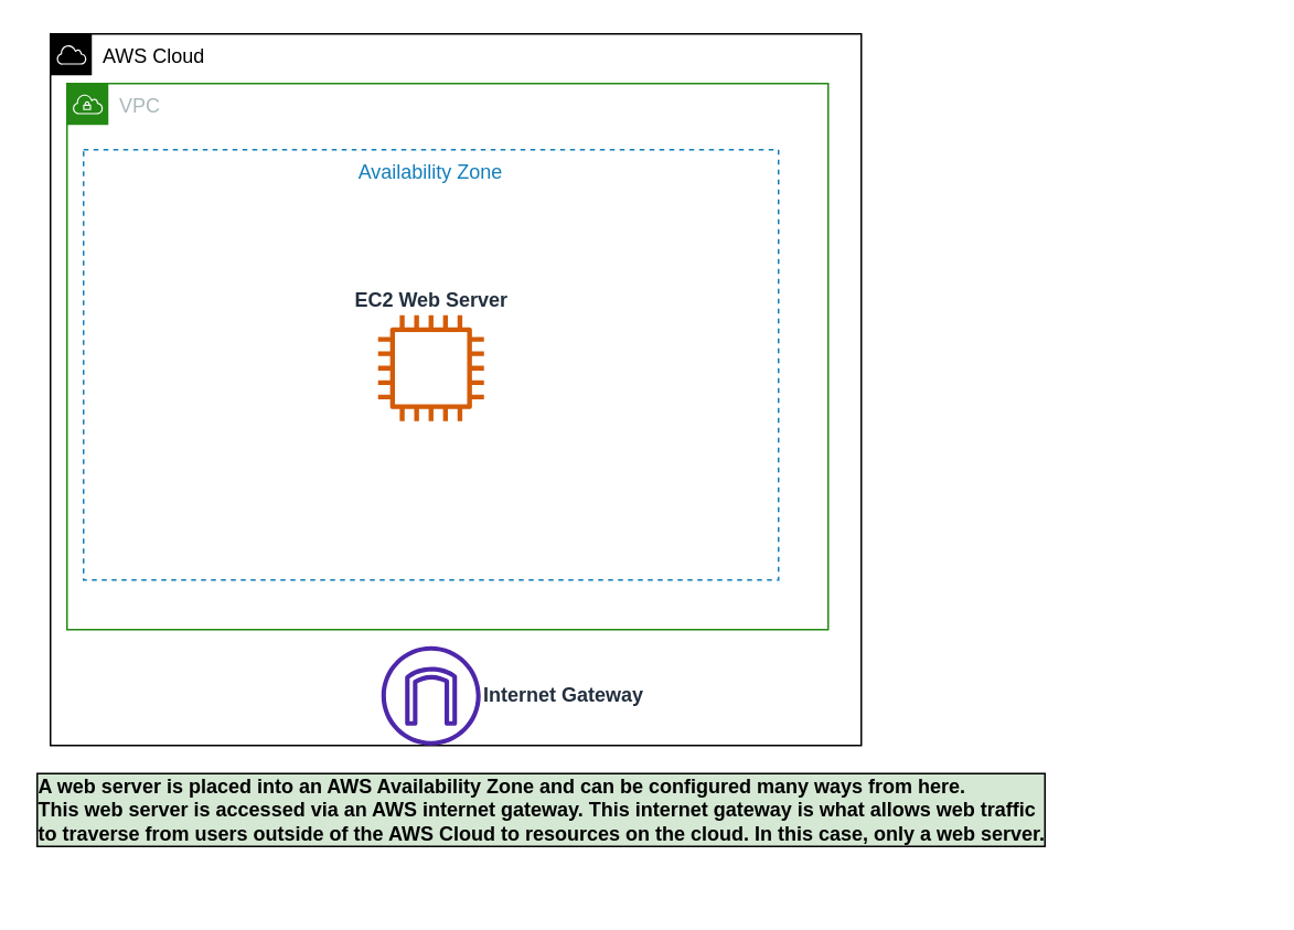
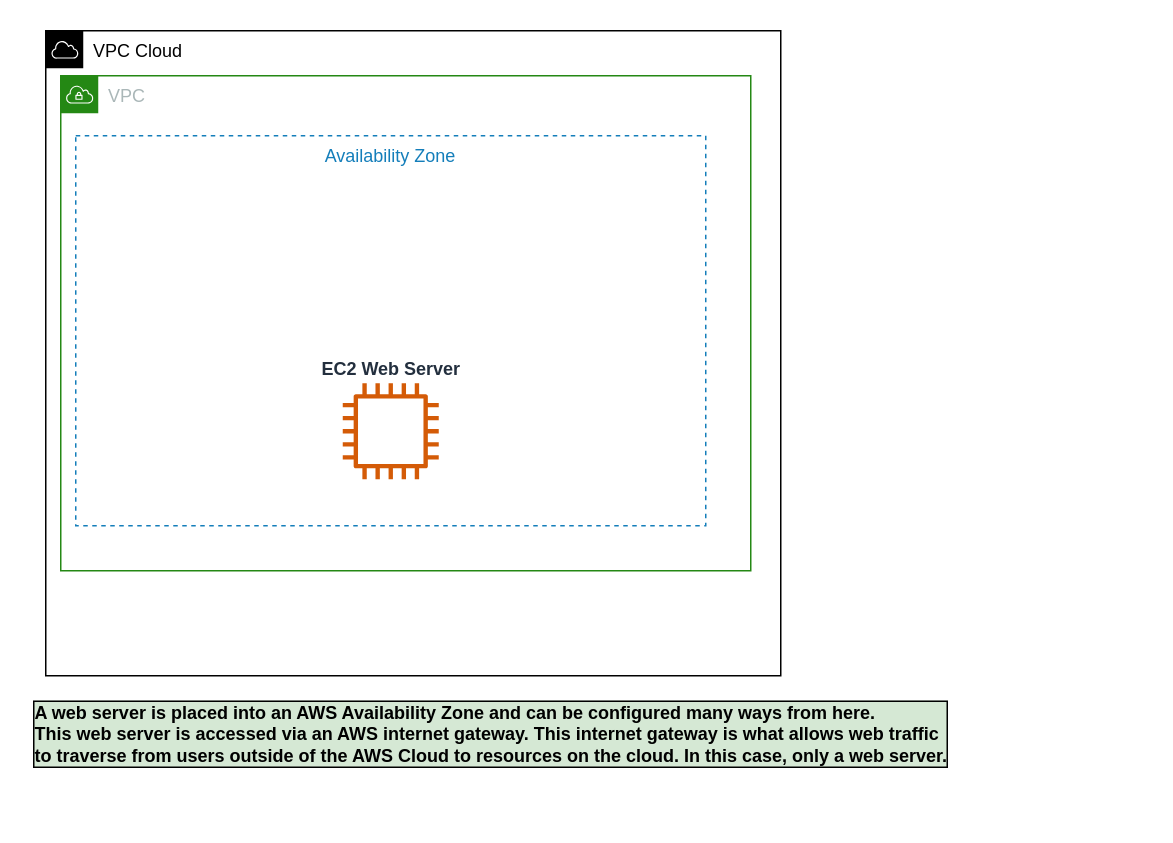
- <mxCell id="2" value="AWS Cloud" style="sketch=0;outlineConnect=0;html=1;whiteSpace=wrap;fontSize=12;fontStyle=0;shape=mxgraph.aws4.group;grIcon=mxgraph.aws4.group_aws_cloud;verticalAlign=top;align=left;spacingLeft=30;dashed=0;" vertex="1" parent="1"><mxGeometry x="30" y="20" width="490" height="430" as="geometry" /></mxCell>
+ <mxCell id="2" value="VPC Cloud" style="sketch=0;outlineConnect=0;html=1;whiteSpace=wrap;fontSize=12;fontStyle=0;shape=mxgraph.aws4.group;grIcon=mxgraph.aws4.group_aws_cloud;verticalAlign=top;align=left;spacingLeft=30;dashed=0;" vertex="1" parent="1"><mxGeometry x="30" y="20" width="490" height="430" as="geometry" /></mxCell>
- <mxCell id="5" value="EC2 Web Server" style="sketch=0;outlineConnect=0;fontColor=#232F3E;gradientColor=none;fillColor=#D45B07;strokeColor=none;dashed=0;verticalLabelPosition=top;verticalAlign=bottom;align=center;html=1;fontSize=12;fontStyle=1;aspect=fixed;pointerEvents=1;shape=mxgraph.aws4.instance2;labelPosition=center;" vertex="1" parent="1"><mxGeometry x="228" y="190" width="64" height="64" as="geometry" /></mxCell>
+ <mxCell id="5" value="EC2 Web Server" style="sketch=0;outlineConnect=0;fontColor=#232F3E;gradientColor=none;fillColor=#D45B07;strokeColor=none;dashed=0;verticalLabelPosition=top;verticalAlign=bottom;align=center;html=1;fontSize=12;fontStyle=1;aspect=fixed;pointerEvents=1;shape=mxgraph.aws4.instance2;labelPosition=center;" vertex="1" parent="1"><mxGeometry x="228" y="255" width="64" height="64" as="geometry" /></mxCell>
- <mxCell id="7" value="Internet Gateway" style="sketch=0;outlineConnect=0;fontColor=#232F3E;gradientColor=none;fillColor=#4D27AA;strokeColor=none;dashed=0;verticalLabelPosition=middle;verticalAlign=middle;align=left;html=1;fontSize=12;fontStyle=1;aspect=fixed;pointerEvents=1;shape=mxgraph.aws4.internet_gateway;labelPosition=right;" vertex="1" parent="1"><mxGeometry x="230" y="390" width="60" height="60" as="geometry" /></mxCell>
